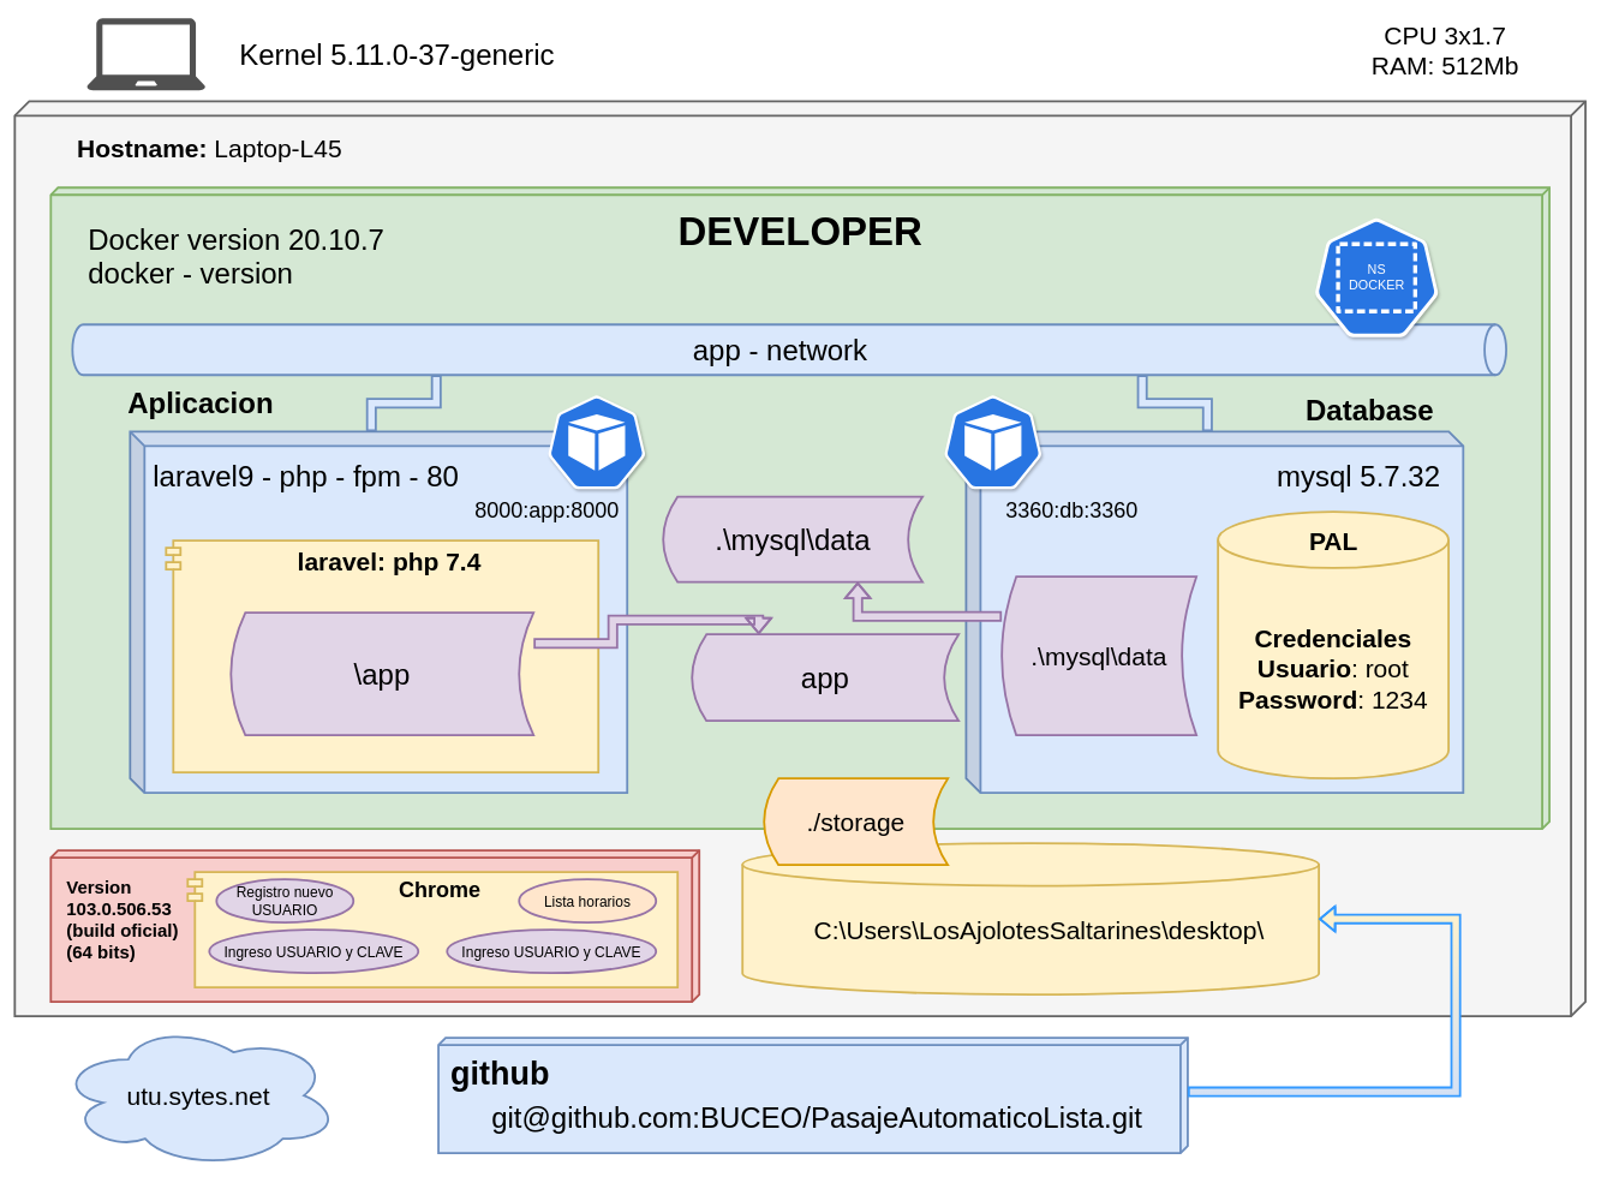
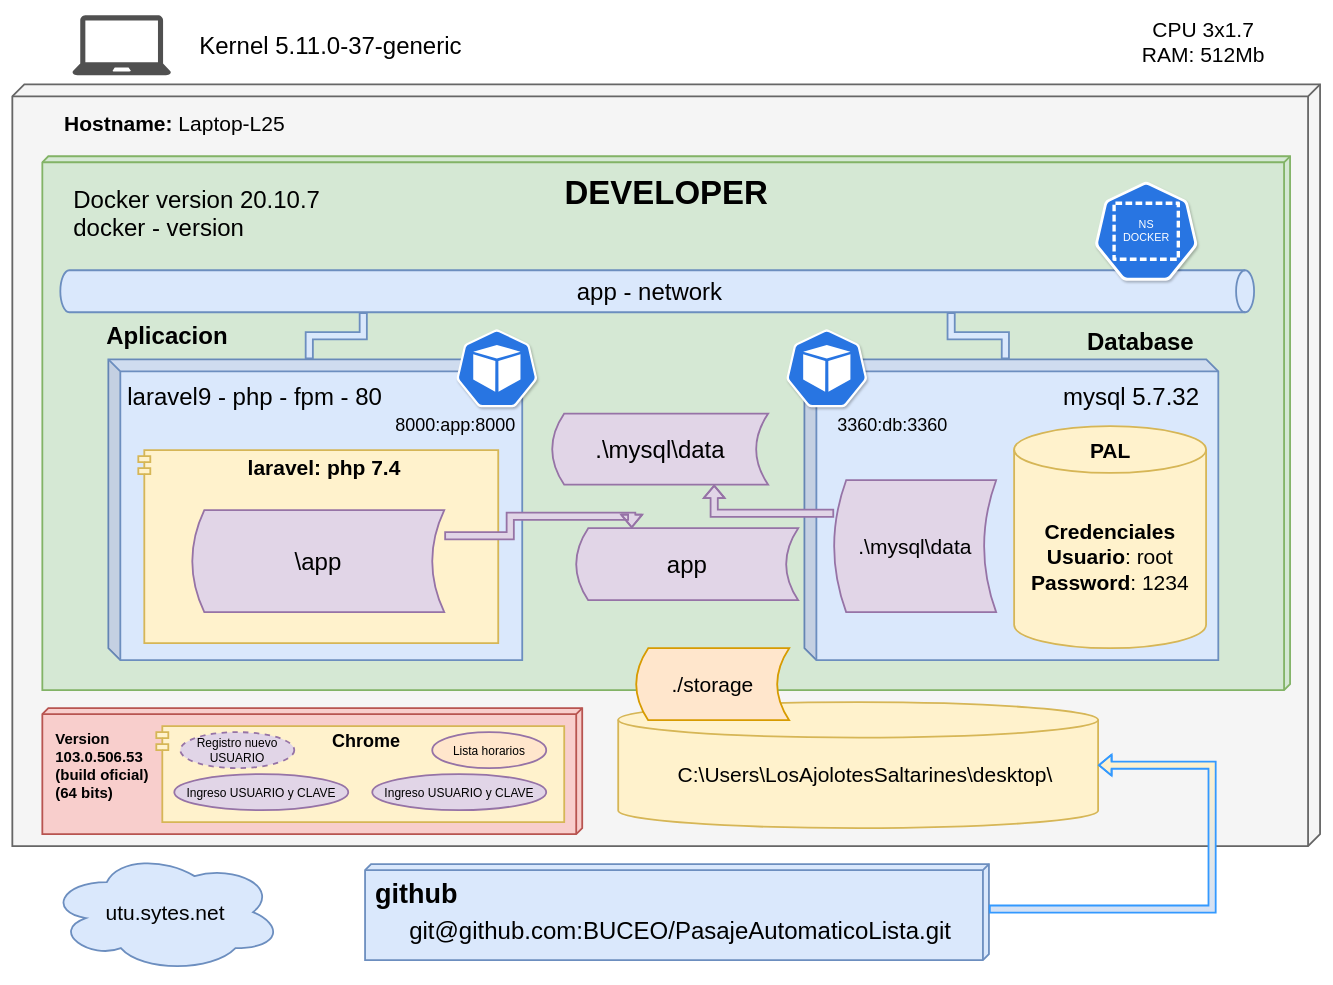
- <mxCell id="11" value="&lt;b&gt;Hostname:&lt;/b&gt;&amp;nbsp;&lt;span style=&quot;text-align: left; font-size: 35px;&quot;&gt;Laptop-L45&lt;/span&gt;" style="text;html=1;align=center;verticalAlign=middle;resizable=0;points=[];autosize=1;strokeColor=none;fontSize=35;" parent="1" vertex="1"><mxGeometry x="95" y="175" width="390" height="60" as="geometry" /></mxCell>
+ <mxCell id="11" value="&lt;b&gt;Hostname:&lt;/b&gt;&amp;nbsp;&lt;span style=&quot;text-align: left; font-size: 35px;&quot;&gt;Laptop-L25&lt;/span&gt;" style="text;html=1;align=center;verticalAlign=middle;resizable=0;points=[];autosize=1;strokeColor=none;fontSize=35;" parent="1" vertex="1"><mxGeometry x="95" y="175" width="390" height="60" as="geometry" /></mxCell>
- <mxCell id="38" value="&lt;span style=&quot;font-size: 20px;&quot;&gt;Registro nuevo USUARIO&lt;/span&gt;" style="ellipse;whiteSpace=wrap;html=1;fillStyle=auto;fontSize=20;gradientDirection=north;fillColor=#e1d5e7;strokeColor=#9673a6;strokeWidth=3;" parent="1" vertex="1"><mxGeometry x="300" y="1220" width="190" height="60" as="geometry" /></mxCell>
+ <mxCell id="38" value="&lt;span style=&quot;font-size: 20px;&quot;&gt;Registro nuevo USUARIO&lt;/span&gt;" style="ellipse;whiteSpace=wrap;html=1;fillStyle=auto;fontSize=20;gradientDirection=north;fillColor=#e1d5e7;strokeColor=#9673a6;strokeWidth=3;dashed=1;" parent="1" vertex="1"><mxGeometry x="300" y="1220" width="190" height="60" as="geometry" /></mxCell>
